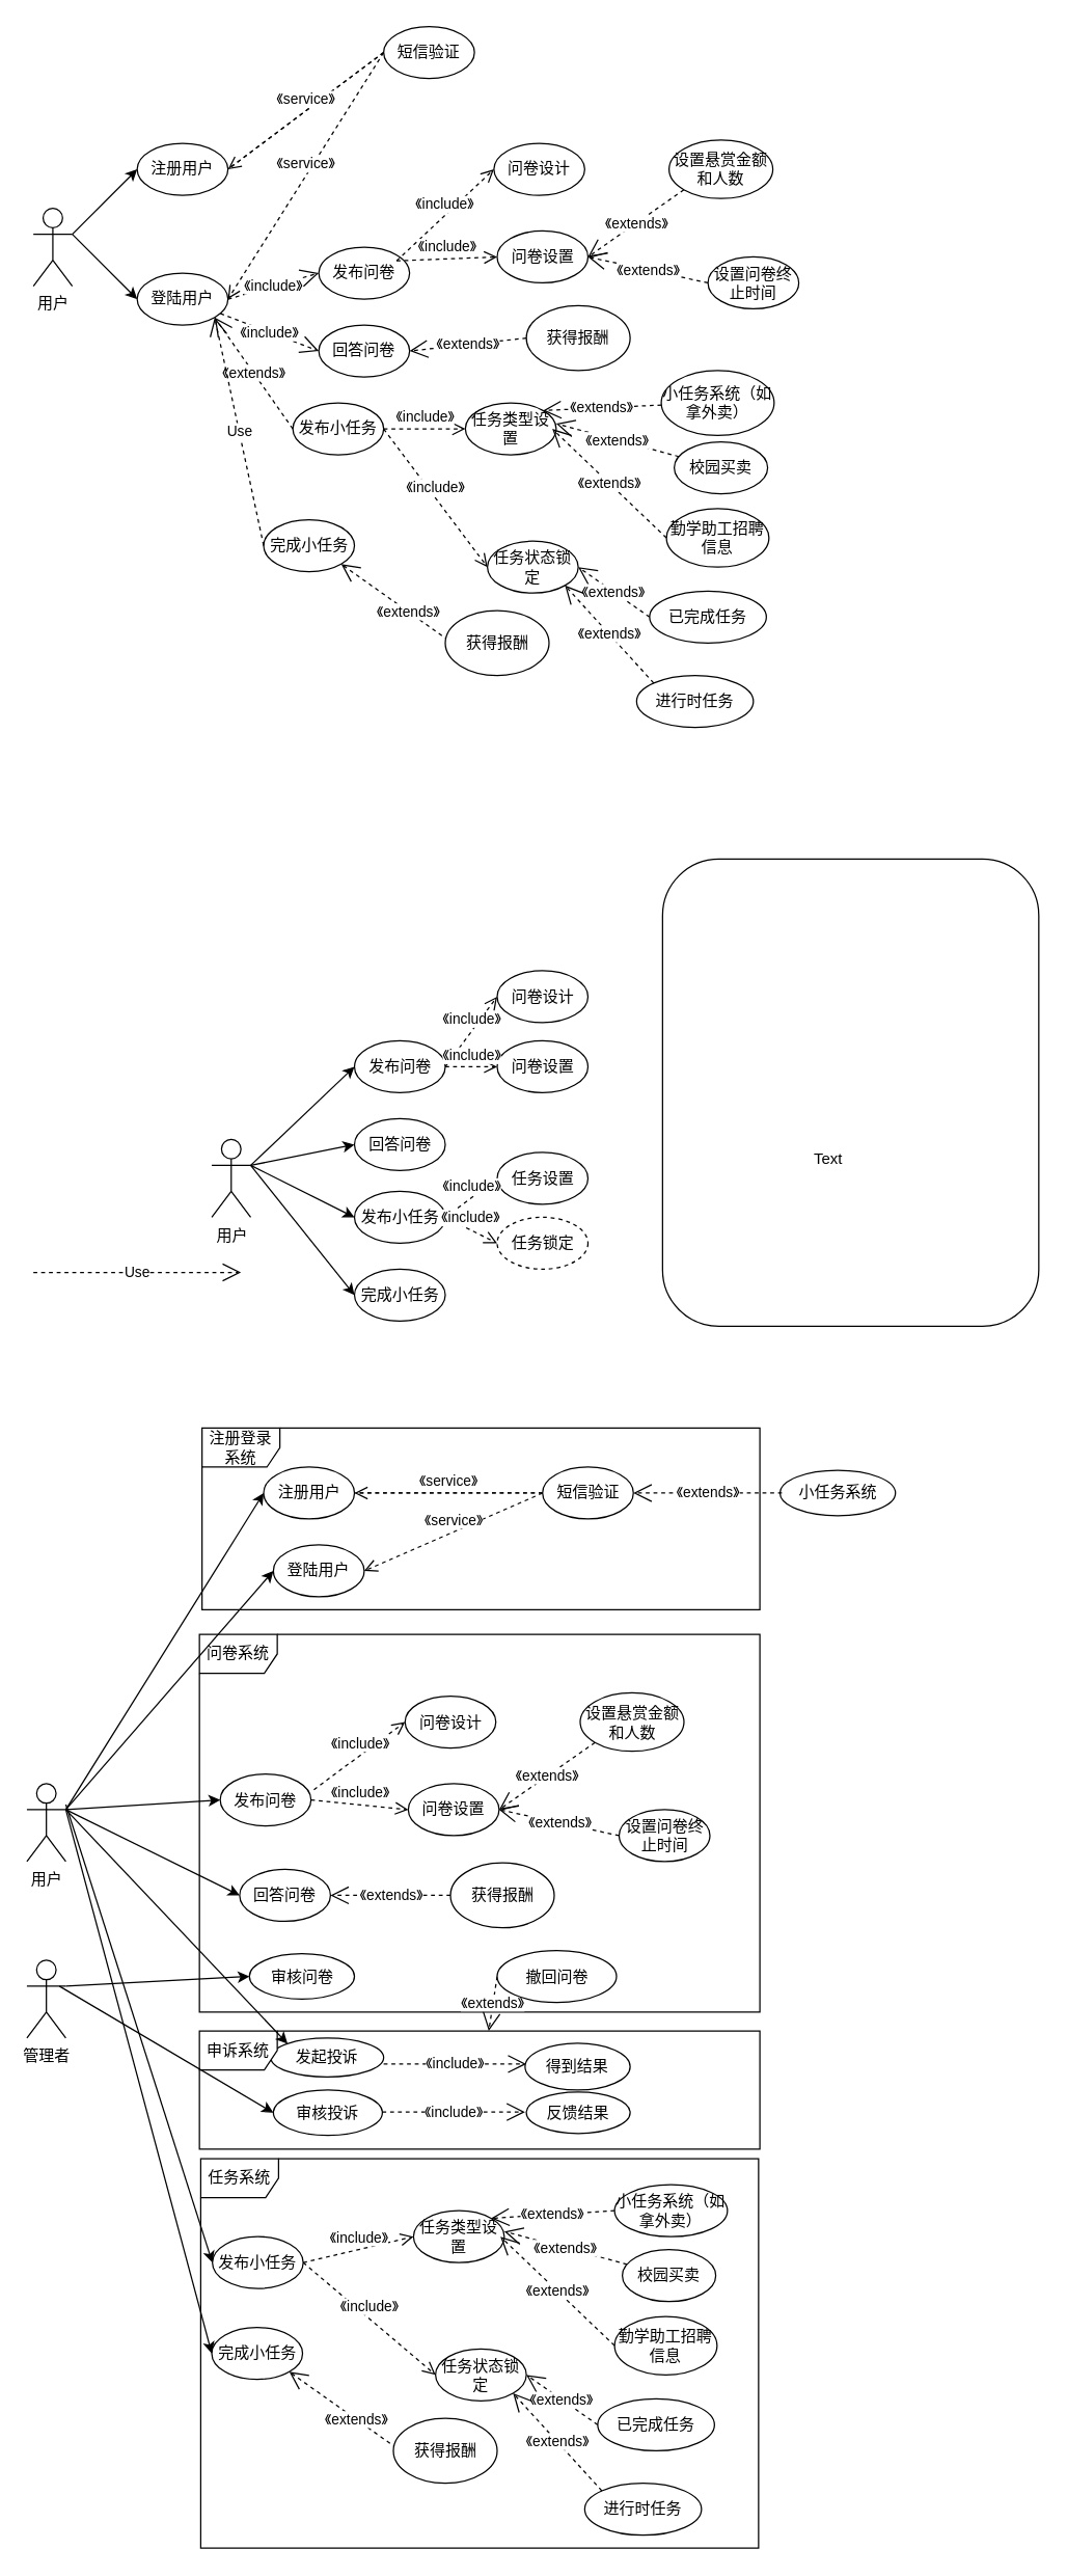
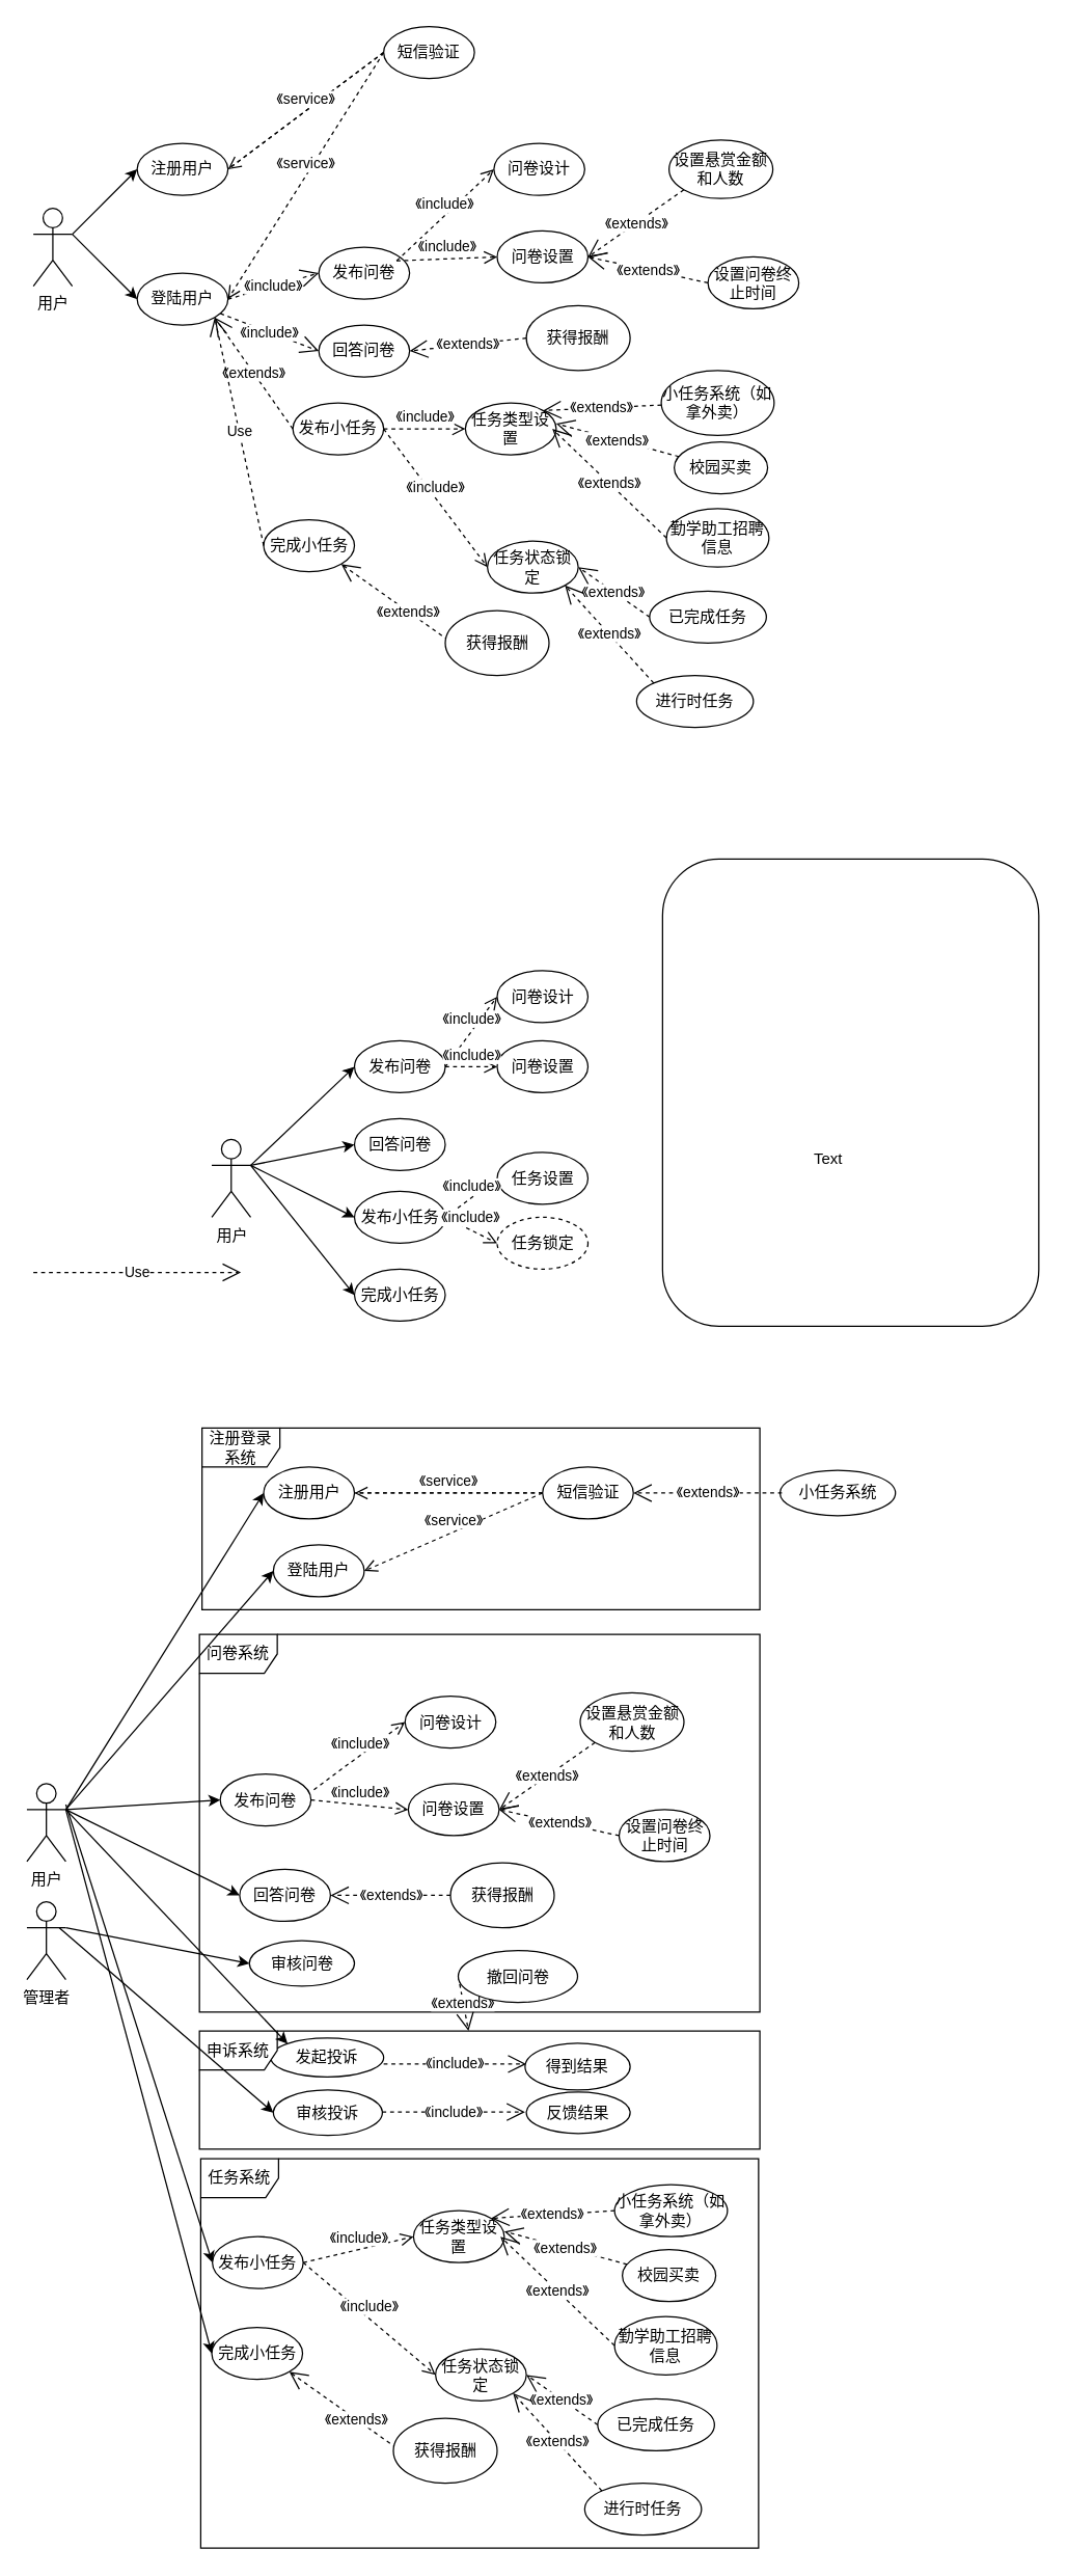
- <mxCell id="114" value="审核问卷" style="ellipse;whiteSpace=wrap;html=1;" vertex="1" parent="1"><mxGeometry x="191.5" y="1505" width="81" height="35" as="geometry" /></mxCell>
+ <mxCell id="114" value="审核问卷" style="ellipse;whiteSpace=wrap;html=1;" vertex="1" parent="1"><mxGeometry x="191.5" y="1495" width="81" height="35" as="geometry" /></mxCell>
- <mxCell id="117" value="撤回问卷" style="ellipse;whiteSpace=wrap;html=1;" vertex="1" parent="1"><mxGeometry x="382.5" y="1502.5" width="92" height="40" as="geometry" /></mxCell>
+ <mxCell id="117" value="撤回问卷" style="ellipse;whiteSpace=wrap;html=1;" vertex="1" parent="1"><mxGeometry x="352.5" y="1502.5" width="92" height="40" as="geometry" /></mxCell>
- <mxCell id="113" value="管理者" style="shape=umlActor;verticalLabelPosition=bottom;labelBackgroundColor=#ffffff;verticalAlign=top;html=1;" vertex="1" parent="1"><mxGeometry x="20" y="1510" width="30" height="60" as="geometry" /></mxCell>
+ <mxCell id="113" value="管理者" style="shape=umlActor;verticalLabelPosition=bottom;labelBackgroundColor=#ffffff;verticalAlign=top;html=1;" vertex="1" parent="1"><mxGeometry x="20" y="1465" width="30" height="60" as="geometry" /></mxCell>
